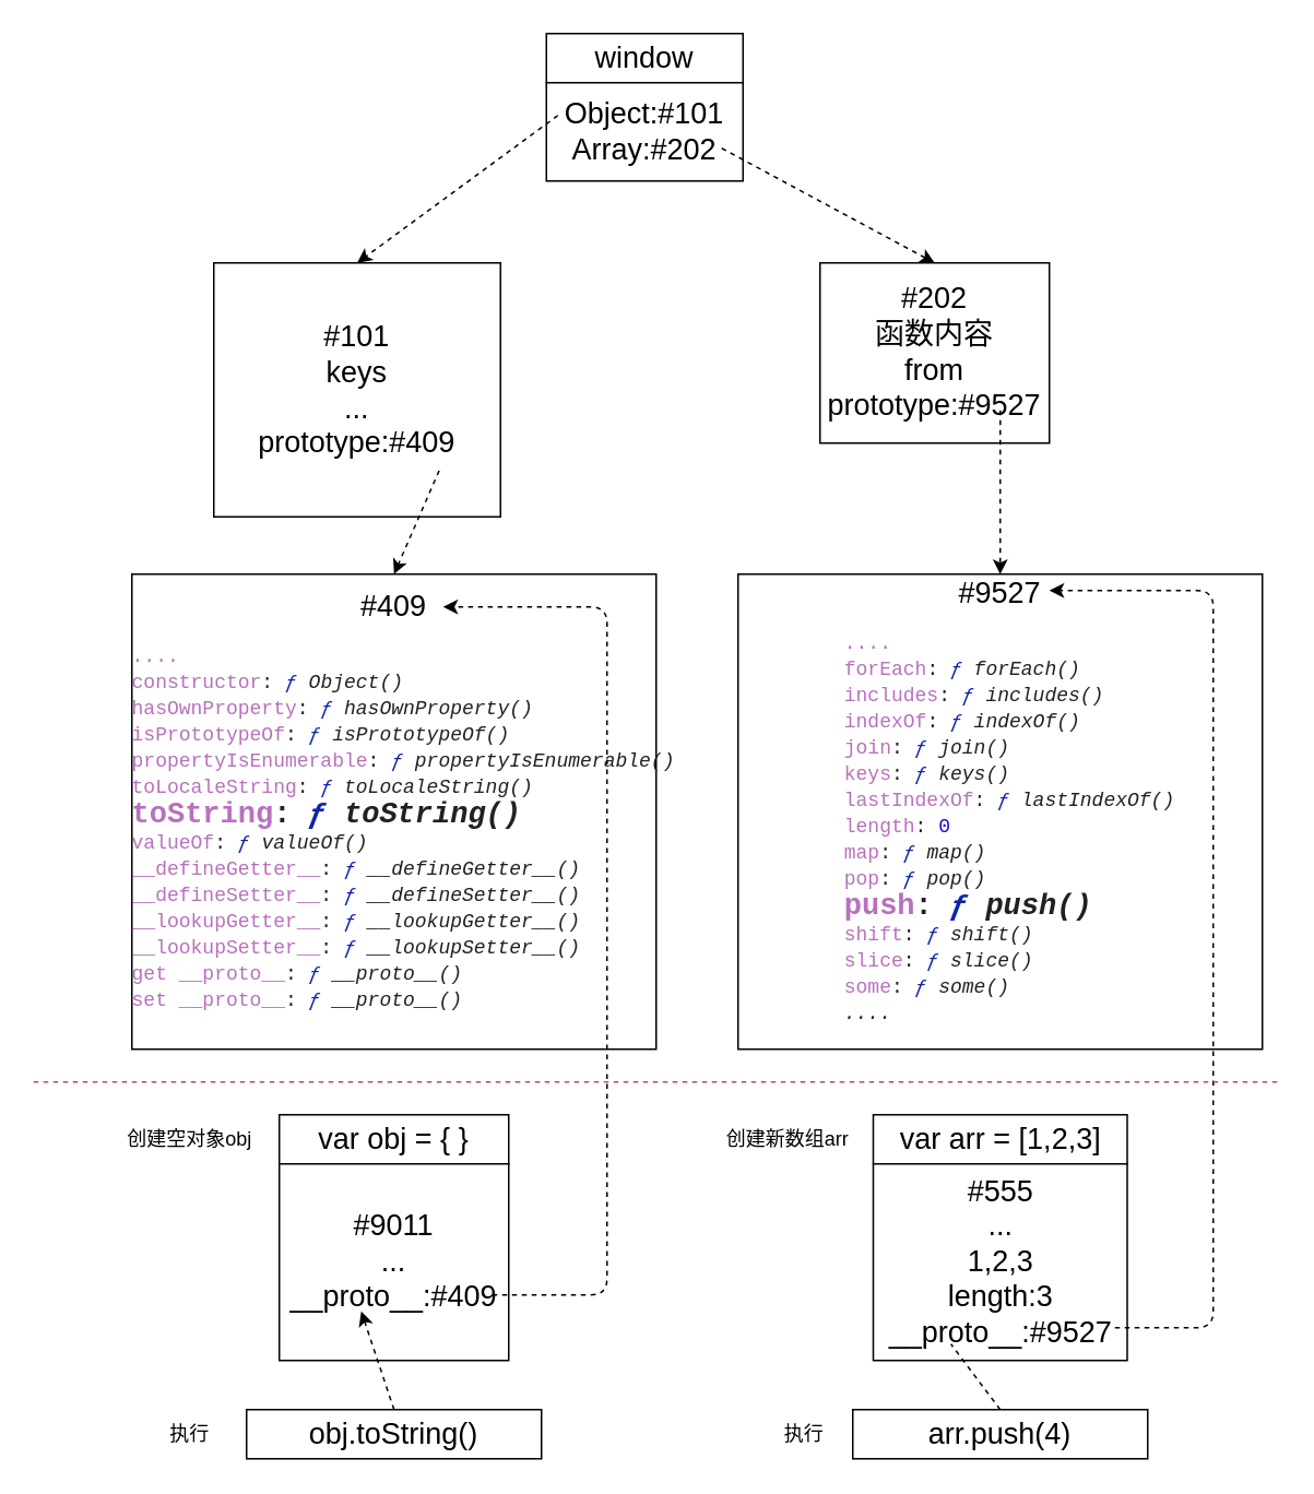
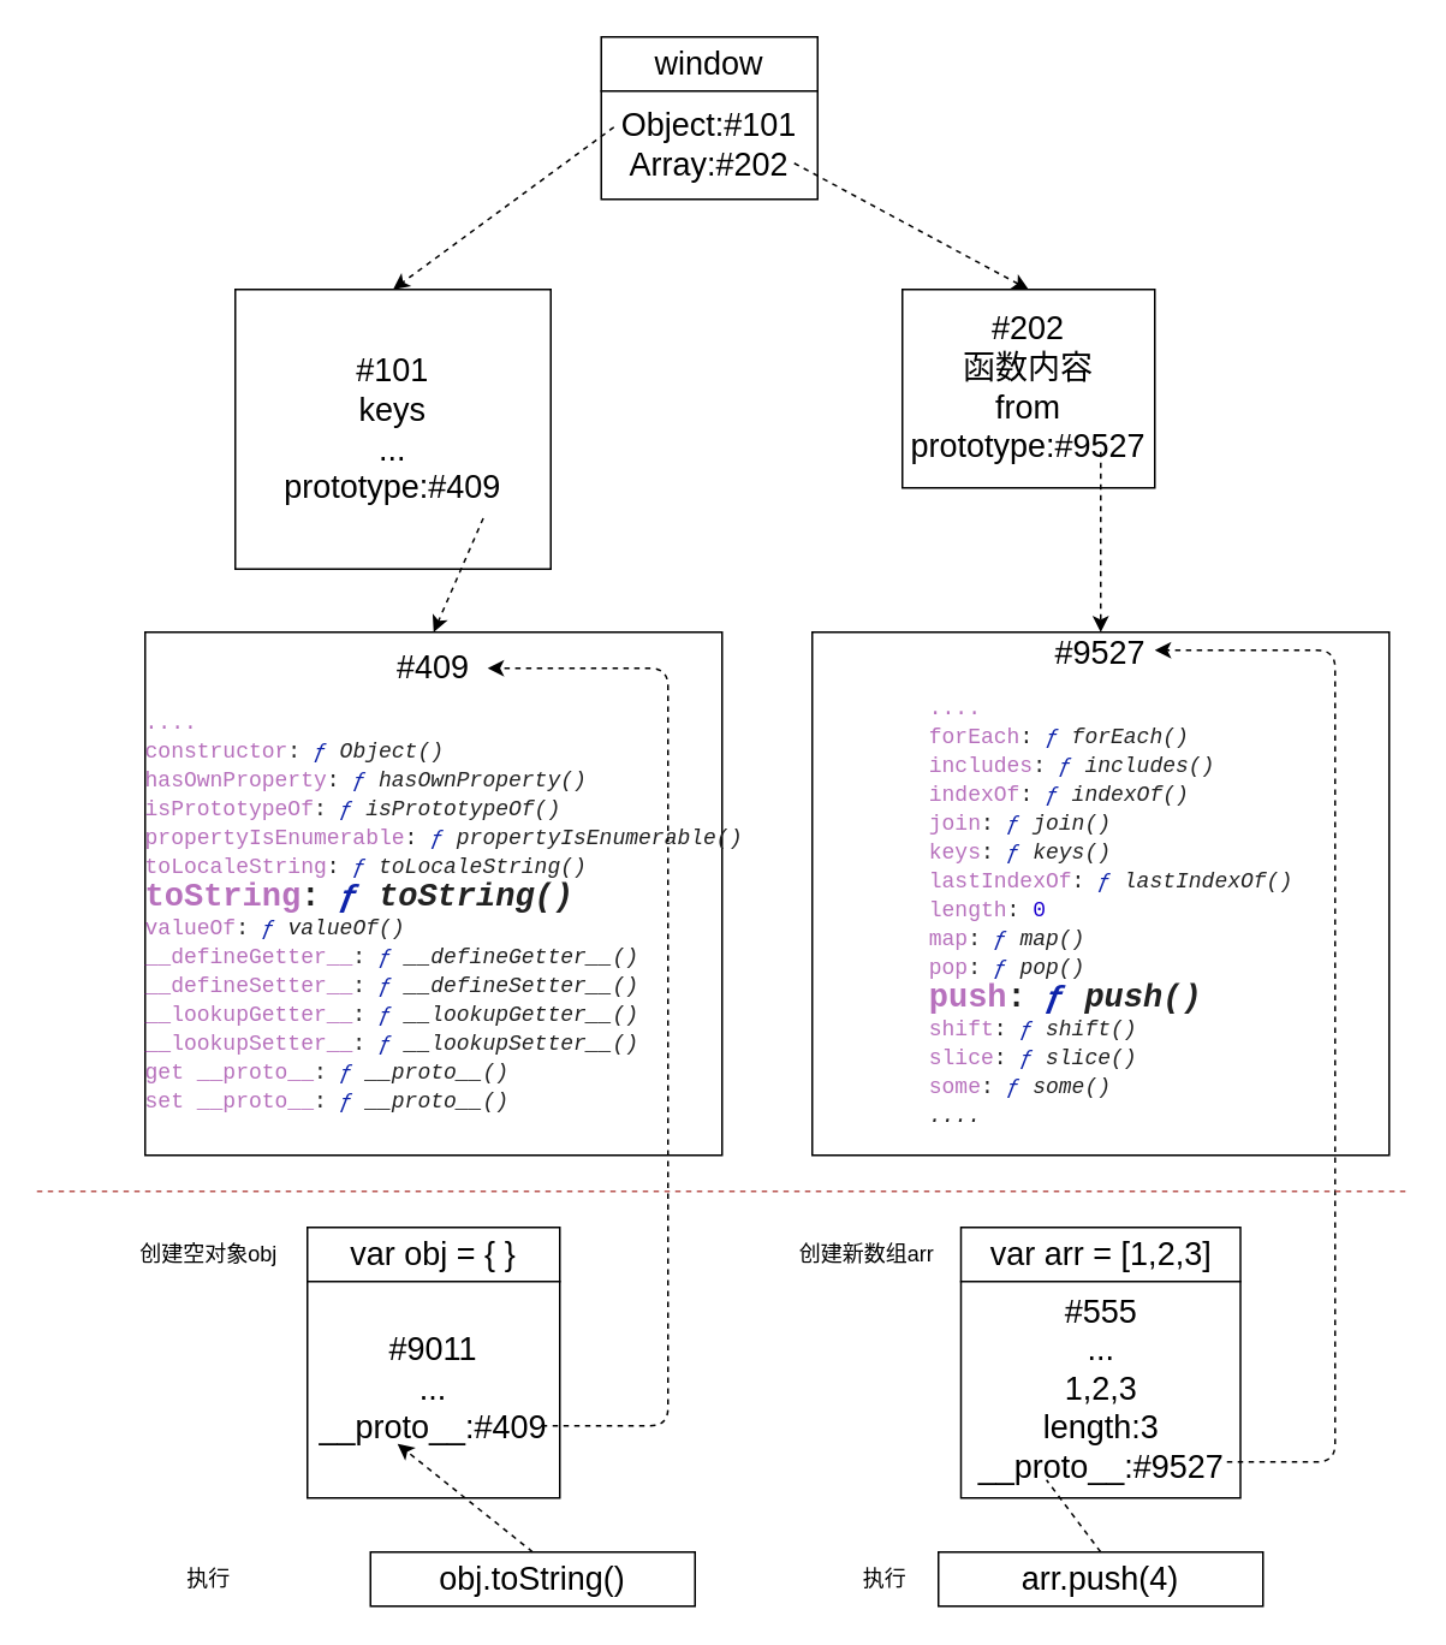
- <mxCell id="18" value="&lt;font style=&quot;font-size: 18px&quot;&gt;obj.toString()&lt;/font&gt;" style="rounded=0;whiteSpace=wrap;html=1;" parent="1" vertex="1"><mxGeometry x="150" y="860" width="180" height="30" as="geometry" /></mxCell>
+ <mxCell id="18" value="&lt;font style=&quot;font-size: 18px&quot;&gt;obj.toString()&lt;/font&gt;" style="rounded=0;whiteSpace=wrap;html=1;" parent="1" vertex="1"><mxGeometry x="205" y="860" width="180" height="30" as="geometry" /></mxCell>
